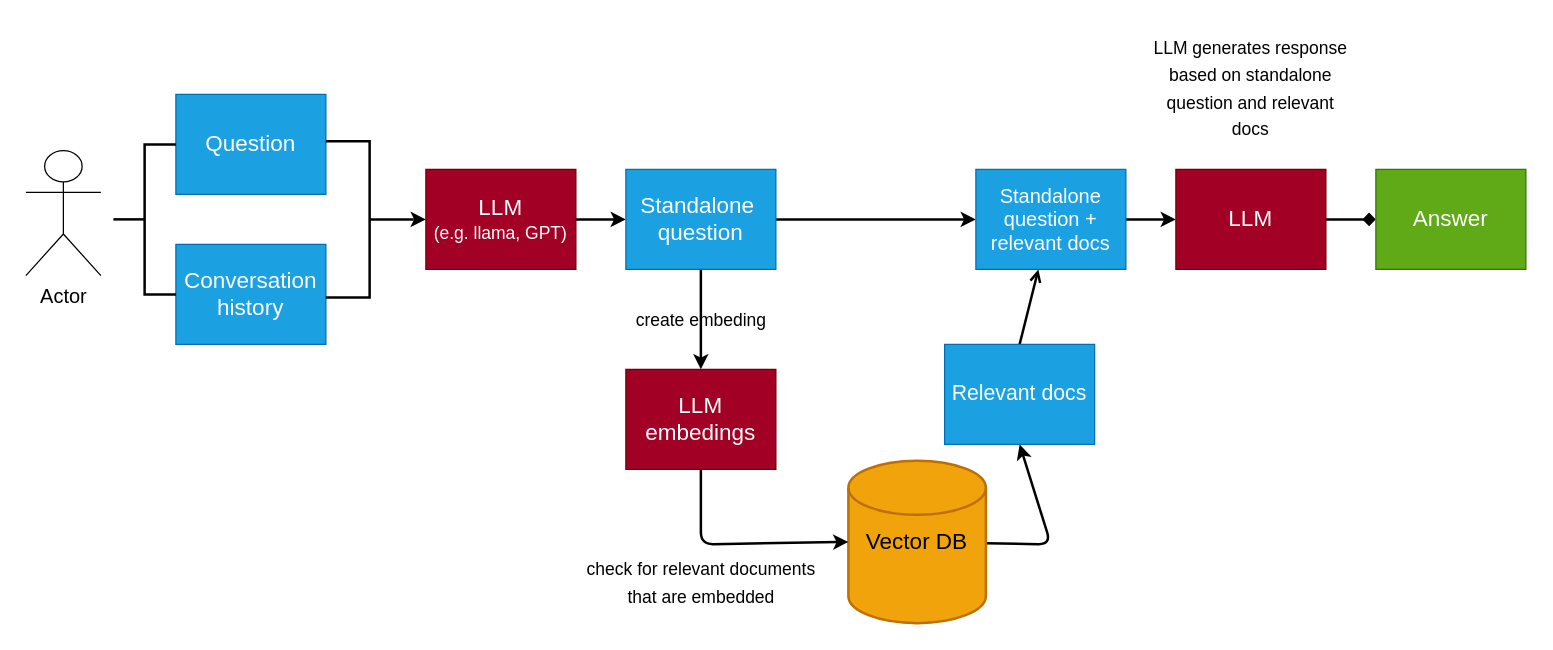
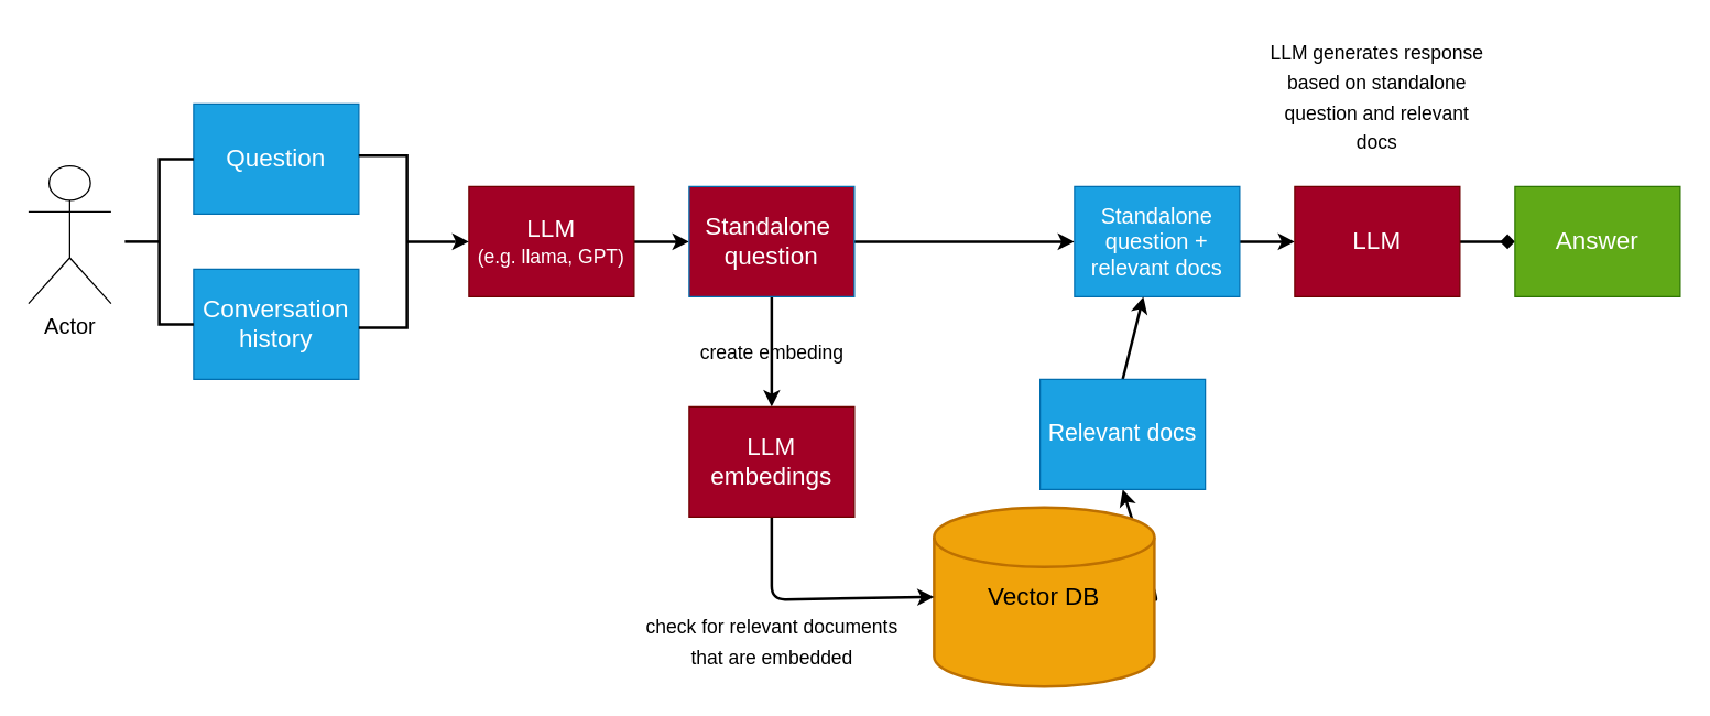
- <mxCell id="8" value="&lt;font style=&quot;font-size: 18px;&quot;&gt;Standalone&amp;nbsp; &lt;br&gt;question&lt;/font&gt;" style="whiteSpace=wrap;html=1;fillColor=#1ba1e2;fontColor=#ffffff;strokeColor=#006EAF;" vertex="1" parent="1"><mxGeometry x="500" y="135" width="120" height="80" as="geometry" /></mxCell>
+ <mxCell id="8" value="&lt;font style=&quot;font-size: 18px;&quot;&gt;Standalone&amp;nbsp; &lt;br&gt;question&lt;/font&gt;" style="whiteSpace=wrap;html=1;fillColor=#a20025;fontColor=#ffffff;strokeColor=#006EAF;" vertex="1" parent="1"><mxGeometry x="500" y="135" width="120" height="80" as="geometry" /></mxCell>
- <mxCell id="23" style="edgeStyle=none;html=1;exitX=0.5;exitY=0;exitDx=0;exitDy=0;strokeWidth=2;fontSize=18;endArrow=open;" edge="1" parent="1" source="24" target="13"><mxGeometry relative="1" as="geometry" /></mxCell>
+ <mxCell id="23" style="edgeStyle=none;html=1;exitX=0.5;exitY=0;exitDx=0;exitDy=0;strokeWidth=2;fontSize=18;" edge="1" parent="1" source="24" target="13"><mxGeometry relative="1" as="geometry" /></mxCell>
- <mxCell id="19" value="Vector DB" style="strokeWidth=2;html=1;shape=mxgraph.flowchart.database;whiteSpace=wrap;fontSize=18;fillColor=#f0a30a;fontColor=#000000;strokeColor=#BD7000;" vertex="1" parent="1"><mxGeometry x="678" y="368" width="110" height="130" as="geometry" /></mxCell>
+ <mxCell id="19" value="Vector DB" style="strokeWidth=2;html=1;shape=mxgraph.flowchart.database;whiteSpace=wrap;fontSize=18;fillColor=#f0a30a;fontColor=#000000;strokeColor=#BD7000;" vertex="1" parent="1"><mxGeometry x="678" y="368" width="160" height="130" as="geometry" /></mxCell>
